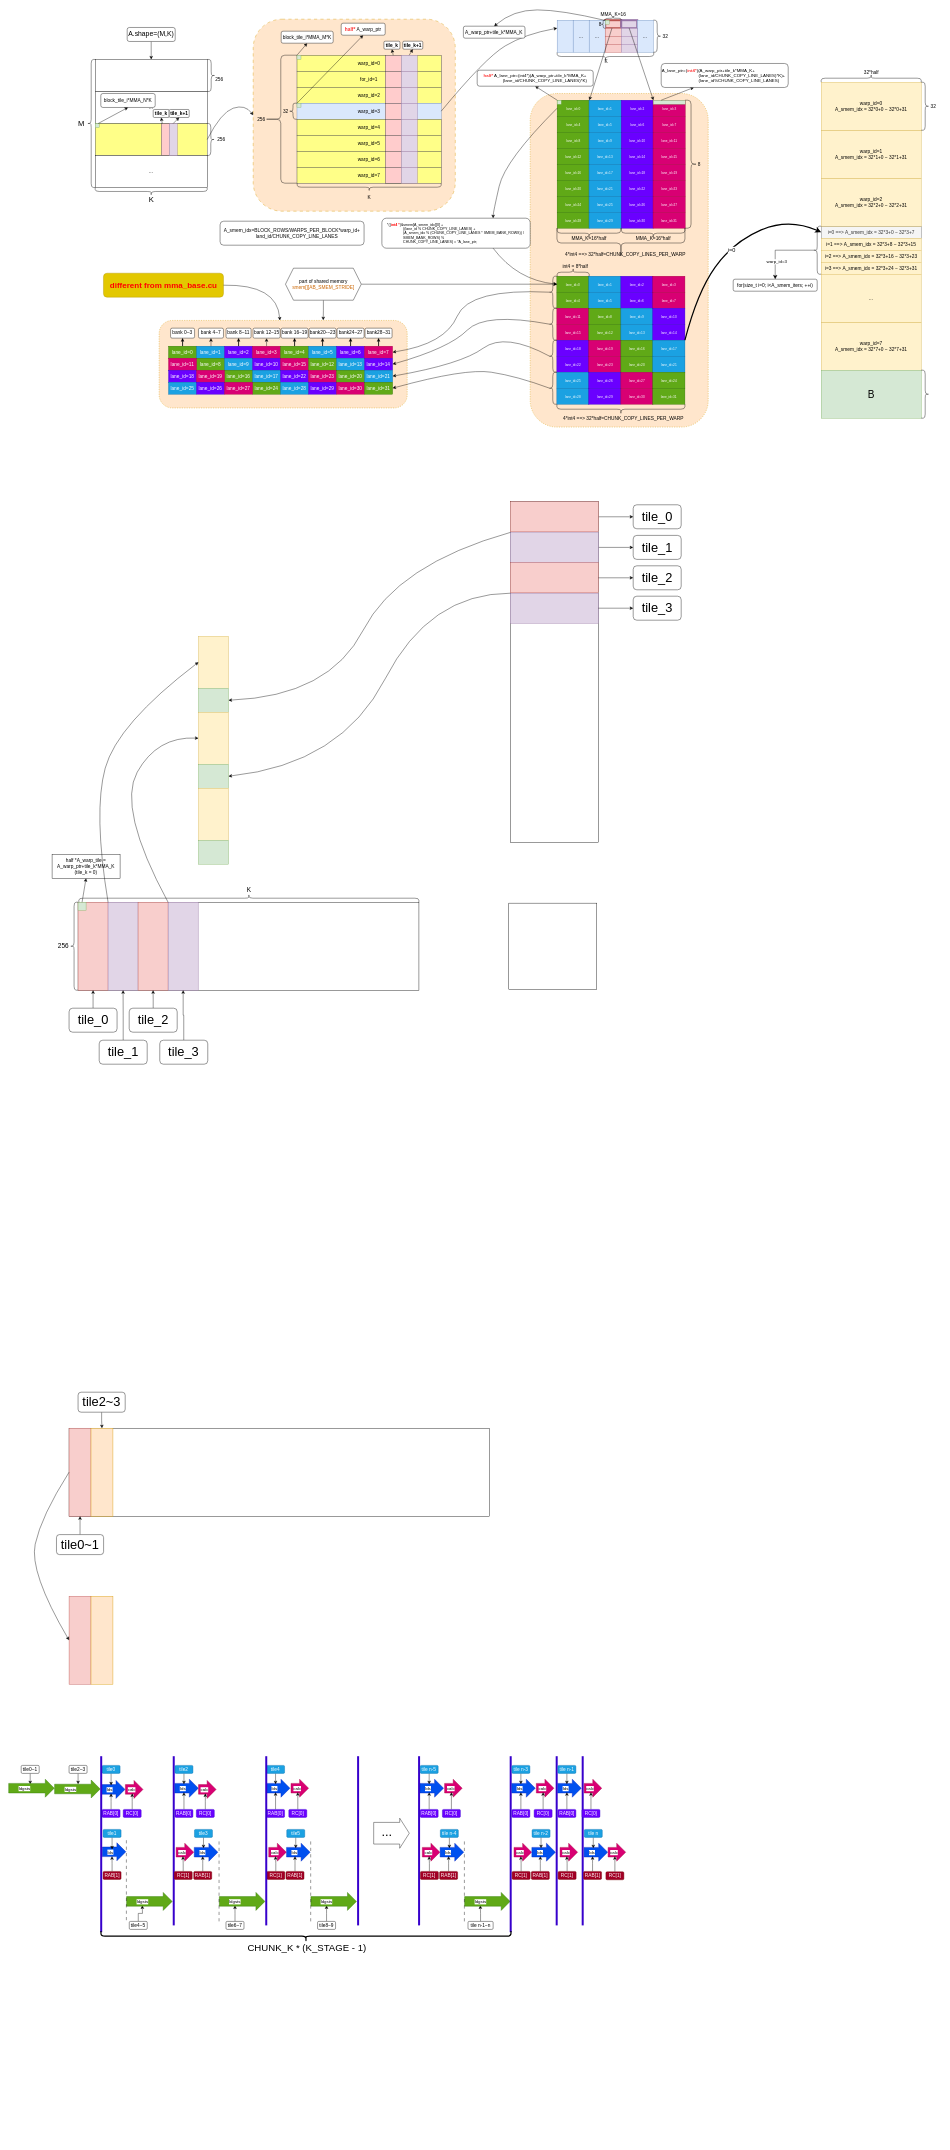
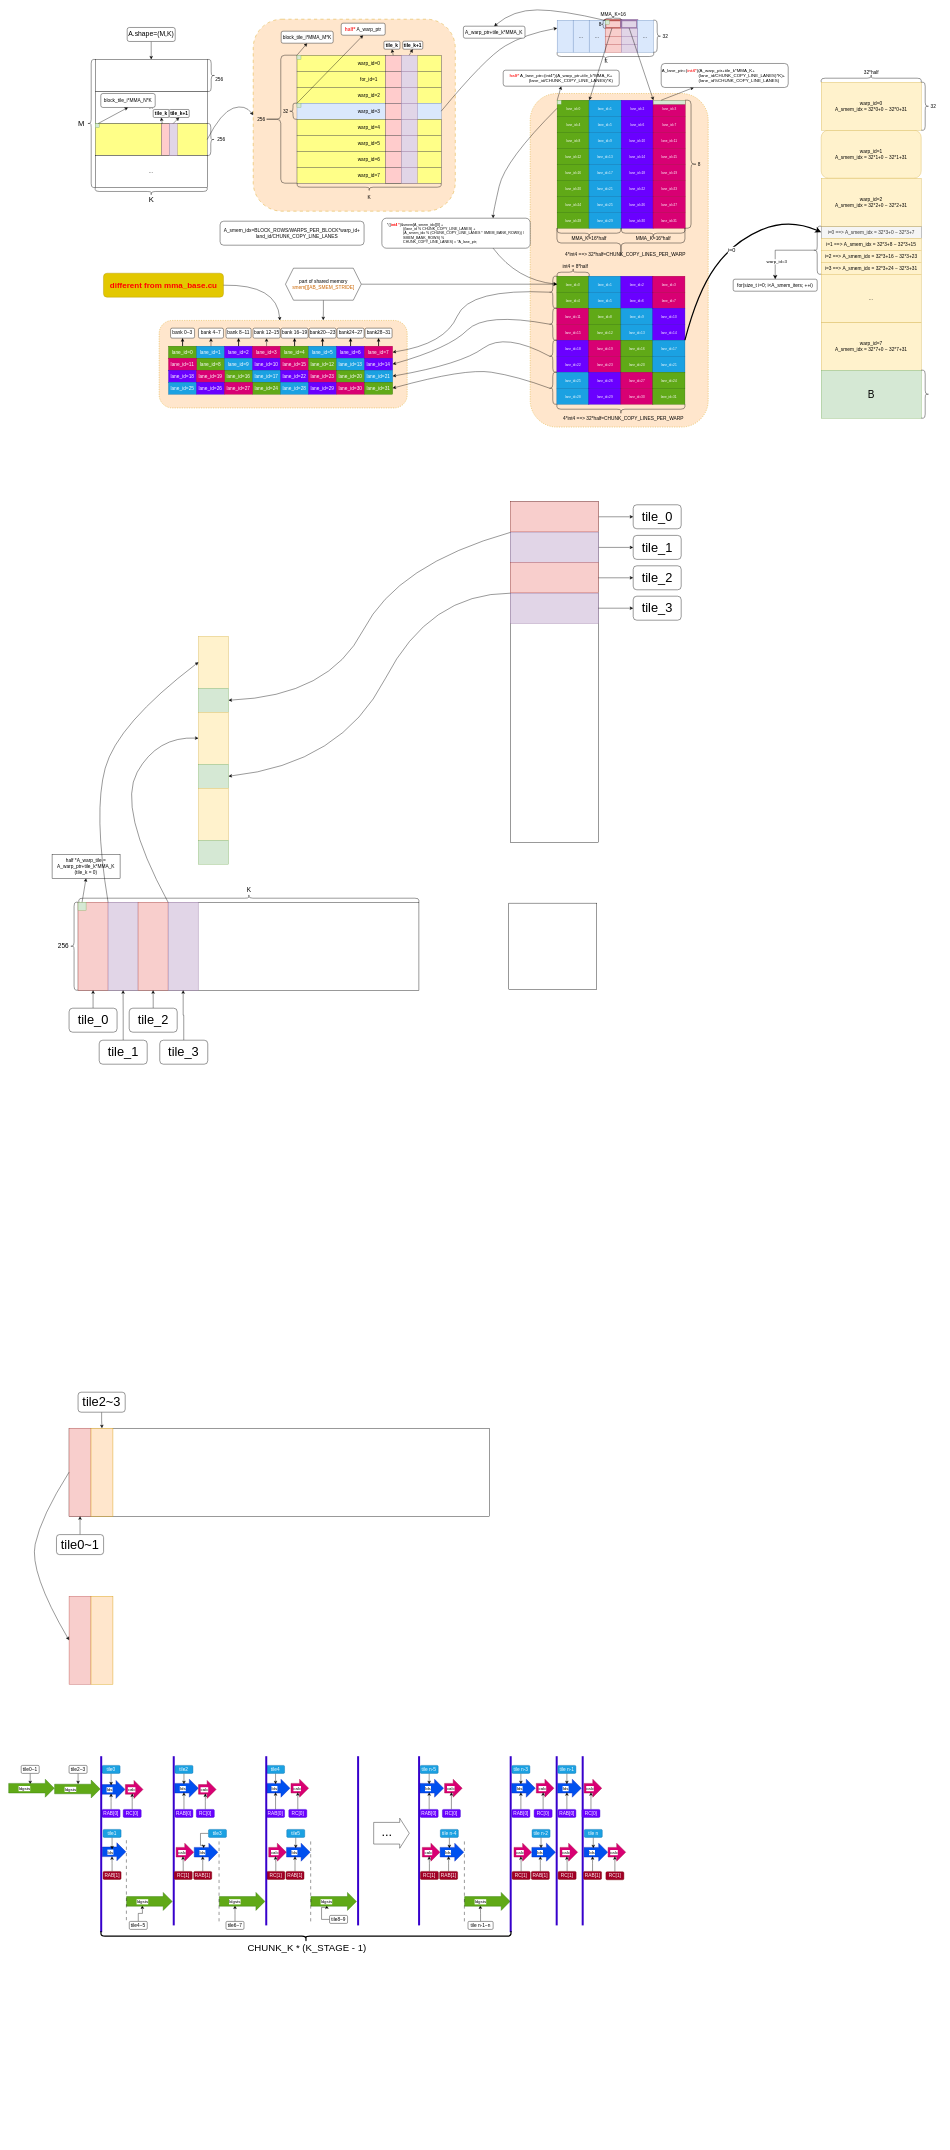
- <mxCell id="113" value="&lt;font style=&quot;font-size: 11px;&quot;&gt;&lt;span style=&quot;text-align: left; text-wrap: nowrap;&quot;&gt;&lt;font style=&quot;font-size: 11px;&quot; color=&quot;#ff3333&quot;&gt;&lt;b style=&quot;&quot;&gt;half*&lt;/b&gt;&lt;/font&gt; A_lane_ptr=&lt;/span&gt;&lt;span style=&quot;text-align: left; text-wrap: nowrap; background-color: initial;&quot;&gt;(int4*)(A_warp_ptr+tile_k*MMA_K+&lt;/span&gt;&lt;/font&gt;&lt;div style=&quot;text-align: left; text-wrap: nowrap; font-size: 11px;&quot;&gt;&lt;font style=&quot;font-size: 11px;&quot;&gt;&lt;span style=&quot;white-space-collapse: preserve;&quot;&gt;&#09;&lt;/span&gt;&lt;span style=&quot;white-space-collapse: preserve;&quot;&gt;&#09;&lt;/span&gt;(lane_id/CHUNK_COPY_LINE_LANES)*K&lt;/font&gt;&lt;span style=&quot;font-size: 11px;&quot;&gt;)&lt;/span&gt;&lt;/div&gt;" style="rounded=1;whiteSpace=wrap;html=1;" parent="1" vertex="1"><mxGeometry x="1192" y="175" width="290" height="40" as="geometry" /></mxCell>
+ <mxCell id="113" value="&lt;font style=&quot;font-size: 11px;&quot;&gt;&lt;span style=&quot;text-align: left; text-wrap: nowrap;&quot;&gt;&lt;font style=&quot;font-size: 11px;&quot; color=&quot;#ff3333&quot;&gt;&lt;b style=&quot;&quot;&gt;half*&lt;/b&gt;&lt;/font&gt; A_lane_ptr=&lt;/span&gt;&lt;span style=&quot;text-align: left; text-wrap: nowrap; background-color: initial;&quot;&gt;(int4*)(A_warp_ptr+tile_k*MMA_K+&lt;/span&gt;&lt;/font&gt;&lt;div style=&quot;text-align: left; text-wrap: nowrap; font-size: 11px;&quot;&gt;&lt;font style=&quot;font-size: 11px;&quot;&gt;&lt;span style=&quot;white-space-collapse: preserve;&quot;&gt;&#09;&lt;/span&gt;&lt;span style=&quot;white-space-collapse: preserve;&quot;&gt;&#09;&lt;/span&gt;(lane_id/CHUNK_COPY_LINE_LANES)*K&lt;/font&gt;&lt;span style=&quot;font-size: 11px;&quot;&gt;)&lt;/span&gt;&lt;/div&gt;" style="rounded=1;whiteSpace=wrap;html=1;" parent="1" vertex="1"><mxGeometry x="1257" y="175" width="290" height="40" as="geometry" /></mxCell>
- <mxCell id="146" value="&lt;div&gt;warp_id=1&lt;br&gt;&lt;/div&gt;A_smem_idx = 32*1+0 ~ 32*1+31" style="rounded=0;whiteSpace=wrap;html=1;fillColor=#fff2cc;strokeColor=#d6b656;" parent="1" vertex="1"><mxGeometry x="2052" y="325" width="250" height="120" as="geometry" /></mxCell>
+ <mxCell id="146" value="&lt;div&gt;warp_id=1&lt;br&gt;&lt;/div&gt;A_smem_idx = 32*1+0 ~ 32*1+31" style="whiteSpace=wrap;html=1;fillColor=#fff2cc;strokeColor=#d6b656;rounded=1;" parent="1" vertex="1"><mxGeometry x="2052" y="325" width="250" height="120" as="geometry" /></mxCell>
- <mxCell id="357" value="&lt;font style=&quot;font-size: 12px;&quot;&gt;tile3&lt;/font&gt;" style="rounded=1;whiteSpace=wrap;html=1;fillColor=#1ba1e2;fontColor=#ffffff;strokeColor=#006EAF;" vertex="1" parent="1"><mxGeometry x="485.16" y="4573" width="45" height="20" as="geometry" /></mxCell>
+ <mxCell id="357" value="&lt;font style=&quot;font-size: 12px;&quot;&gt;tile3&lt;/font&gt;" style="rounded=1;whiteSpace=wrap;html=1;fillColor=#1ba1e2;fontColor=#ffffff;strokeColor=#006EAF;" vertex="1" parent="1"><mxGeometry x="520.16" y="4573" width="45" height="20" as="geometry" /></mxCell>
- <mxCell id="393" value="&lt;font style=&quot;font-size: 12px;&quot;&gt;tile8~9&lt;/font&gt;" style="rounded=1;whiteSpace=wrap;html=1;" vertex="1" parent="1"><mxGeometry x="792.87" y="4803" width="45" height="20" as="geometry" /></mxCell>
+ <mxCell id="393" value="&lt;font style=&quot;font-size: 12px;&quot;&gt;tile8~9&lt;/font&gt;" style="rounded=1;whiteSpace=wrap;html=1;" vertex="1" parent="1"><mxGeometry x="822.87" y="4788" width="45" height="20" as="geometry" /></mxCell>
